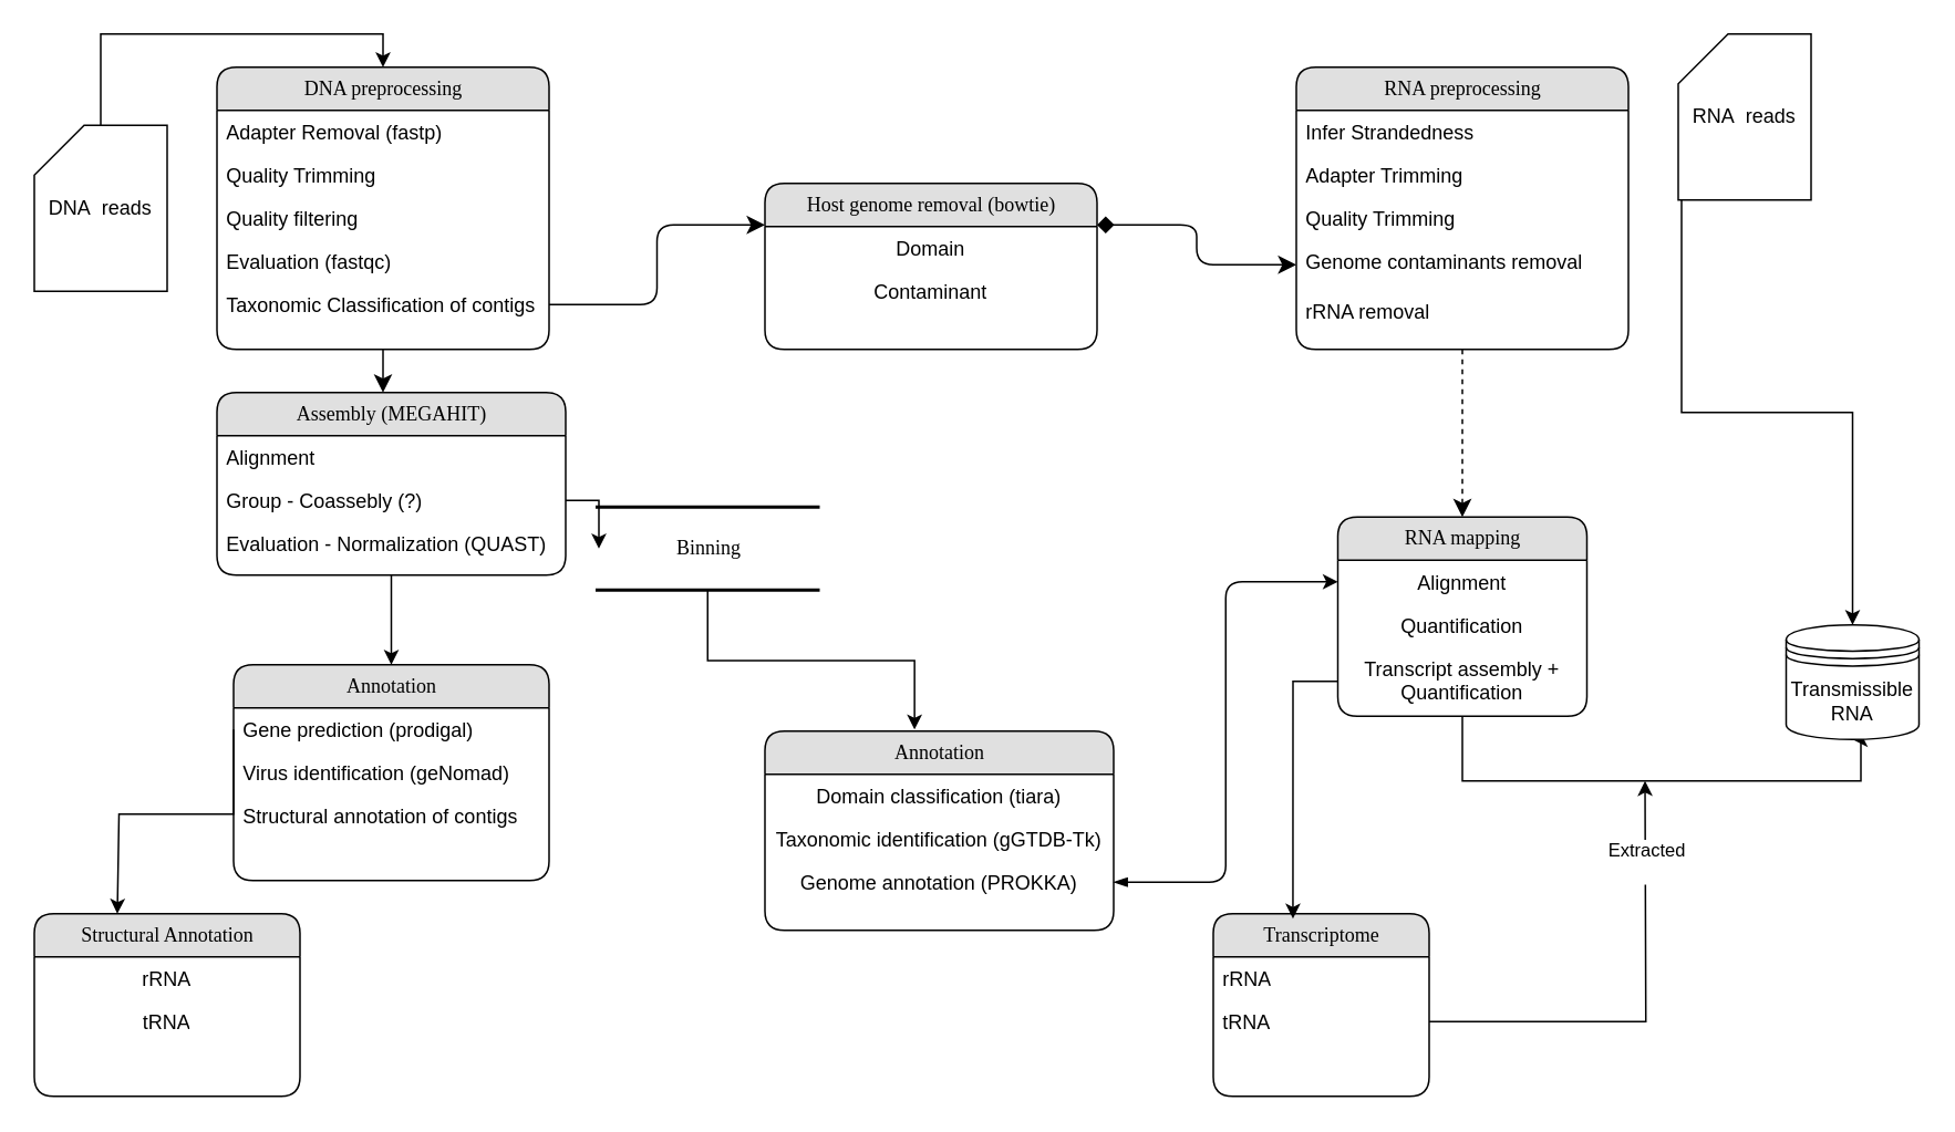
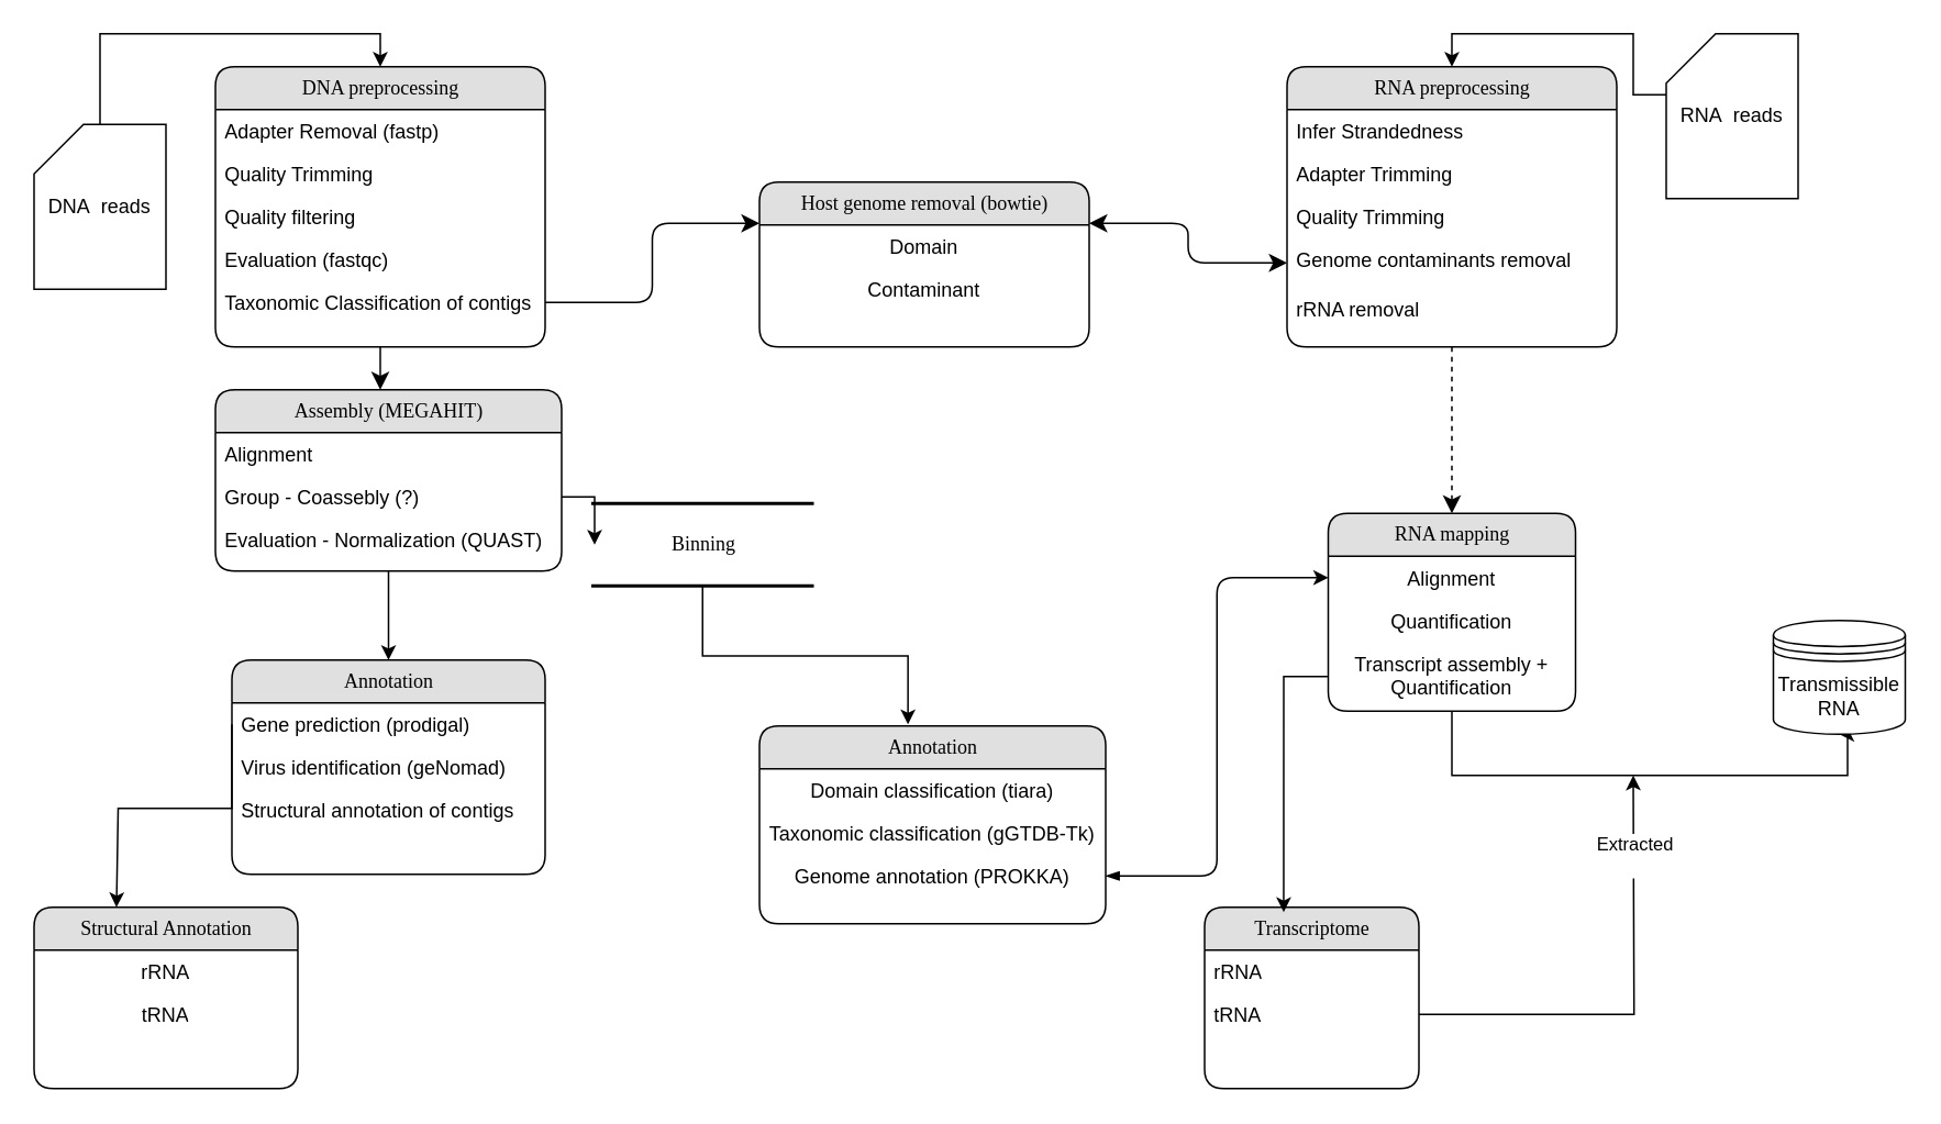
- <mxCell id="27" style="edgeStyle=orthogonalEdgeStyle;html=1;labelBackgroundColor=none;startFill=1;startSize=8;endFill=1;endSize=8;fontFamily=Verdana;fontSize=12;exitX=0;exitY=0.5;exitDx=0;exitDy=0;startArrow=classic;entryX=1;entryY=0.25;entryDx=0;entryDy=0;endArrow=diamond;" parent="1" source="45" target="18" edge="1"><mxGeometry relative="1" as="geometry"><mxPoint x="690" y="150" as="sourcePoint" /></mxGeometry></mxCell>
+ <mxCell id="27" style="edgeStyle=orthogonalEdgeStyle;html=1;labelBackgroundColor=none;startFill=1;startSize=8;endFill=1;endSize=8;fontFamily=Verdana;fontSize=12;exitX=0;exitY=0.5;exitDx=0;exitDy=0;startArrow=classic;entryX=1;entryY=0.25;entryDx=0;entryDy=0;" parent="1" source="45" target="18" edge="1"><mxGeometry relative="1" as="geometry"><mxPoint x="690" y="150" as="sourcePoint" /></mxGeometry></mxCell>
- <mxCell id="47" style="edgeStyle=orthogonalEdgeStyle;rounded=0;orthogonalLoop=1;jettySize=auto;html=1;exitX=0.025;exitY=0.37;exitDx=0;exitDy=0;exitPerimeter=0;" parent="1" source="48" target="55" edge="1"><mxGeometry relative="1" as="geometry" /></mxCell>
+ <mxCell id="47" style="edgeStyle=orthogonalEdgeStyle;rounded=0;orthogonalLoop=1;jettySize=auto;html=1;entryX=0.5;entryY=0;entryDx=0;entryDy=0;exitX=0.025;exitY=0.37;exitDx=0;exitDy=0;exitPerimeter=0;" parent="1" source="48" target="41" edge="1"><mxGeometry relative="1" as="geometry" /></mxCell>
- <mxCell id="23" value="Taxonomic identification (gGTDB-Tk)" style="text;html=1;strokeColor=none;fillColor=none;spacingLeft=4;spacingRight=4;whiteSpace=wrap;overflow=hidden;rotatable=0;points=[[0,0.5],[1,0.5]];portConstraint=eastwest;align=center;" parent="21" vertex="1"><mxGeometry y="52" width="210" height="26" as="geometry" /></mxCell>
+ <mxCell id="23" value="Taxonomic classification (gGTDB-Tk)" style="text;html=1;strokeColor=none;fillColor=none;spacingLeft=4;spacingRight=4;whiteSpace=wrap;overflow=hidden;rotatable=0;points=[[0,0.5],[1,0.5]];portConstraint=eastwest;align=center;" parent="21" vertex="1"><mxGeometry y="52" width="210" height="26" as="geometry" /></mxCell>
